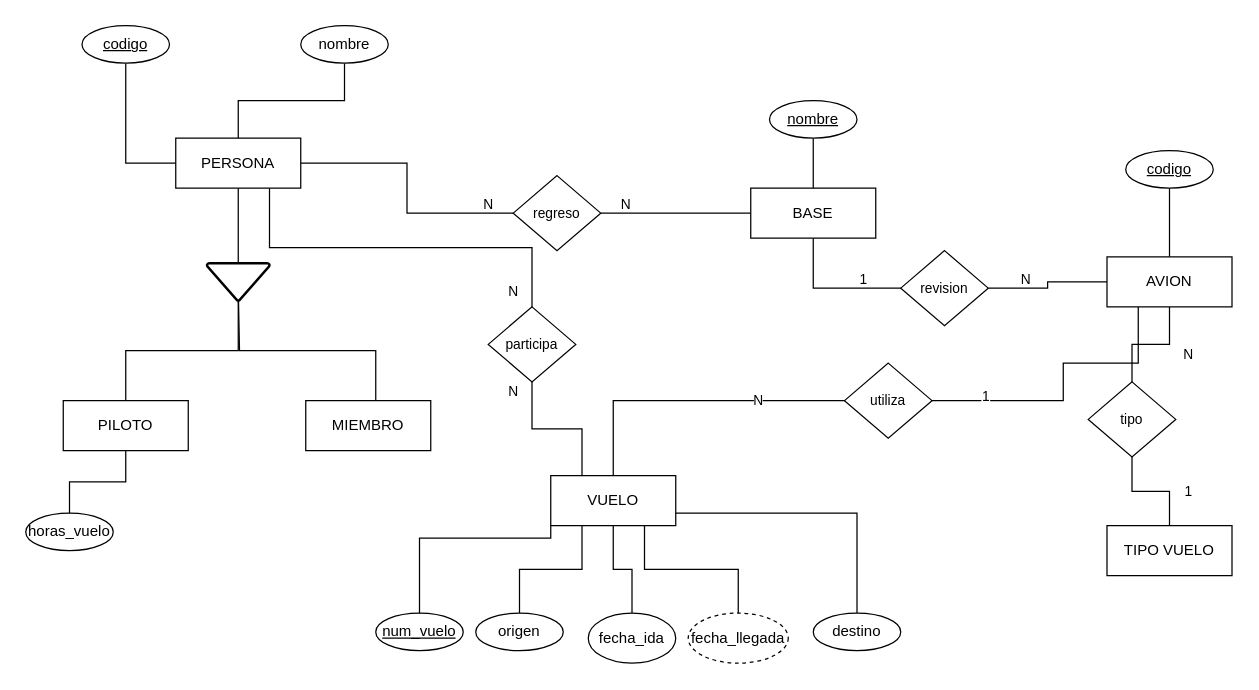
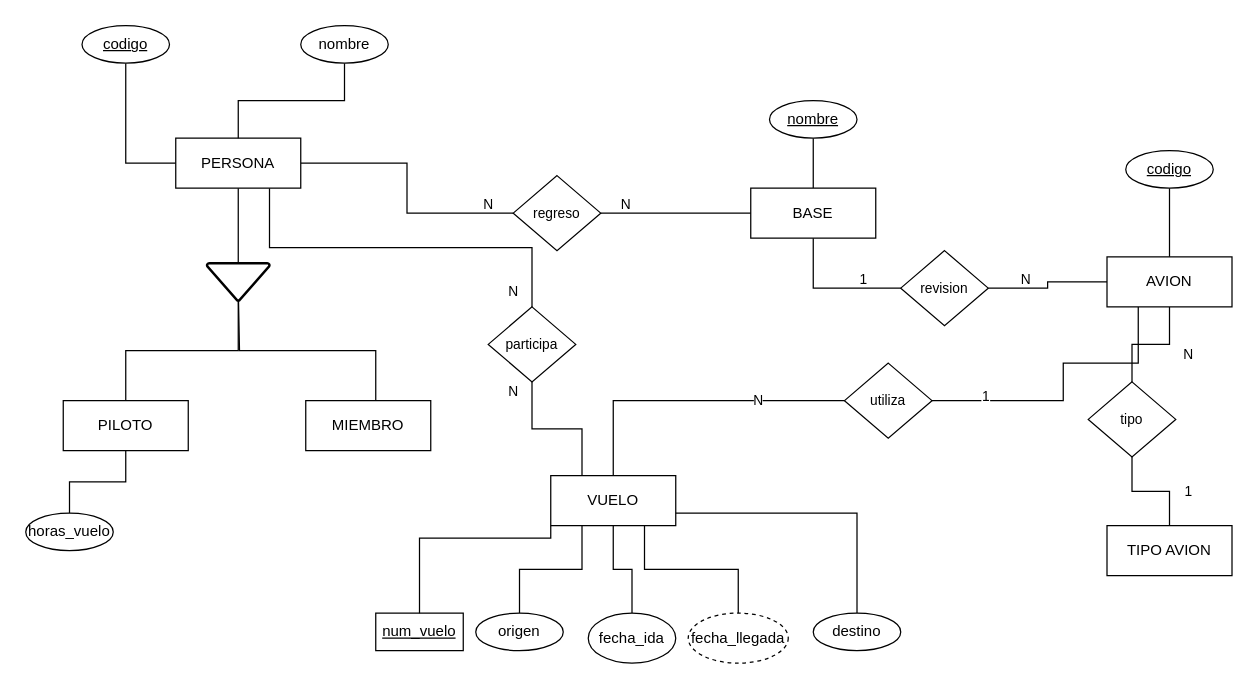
- <mxCell id="32" value="TIPO VUELO" style="whiteSpace=wrap;html=1;align=center;" vertex="1" parent="1"><mxGeometry x="885" y="420" width="100" height="40" as="geometry" /></mxCell>
+ <mxCell id="32" value="TIPO AVION" style="whiteSpace=wrap;html=1;align=center;" vertex="1" parent="1"><mxGeometry x="885" y="420" width="100" height="40" as="geometry" /></mxCell>
- <mxCell id="24" value="&lt;u&gt;num_vuelo&lt;/u&gt;" style="ellipse;whiteSpace=wrap;html=1;" vertex="1" parent="1"><mxGeometry x="300" y="490" width="70" height="30" as="geometry" /></mxCell>
+ <mxCell id="24" value="&lt;u&gt;num_vuelo&lt;/u&gt;" style="whiteSpace=wrap;html=1;rounded=0;" vertex="1" parent="1"><mxGeometry x="300" y="490" width="70" height="30" as="geometry" /></mxCell>
